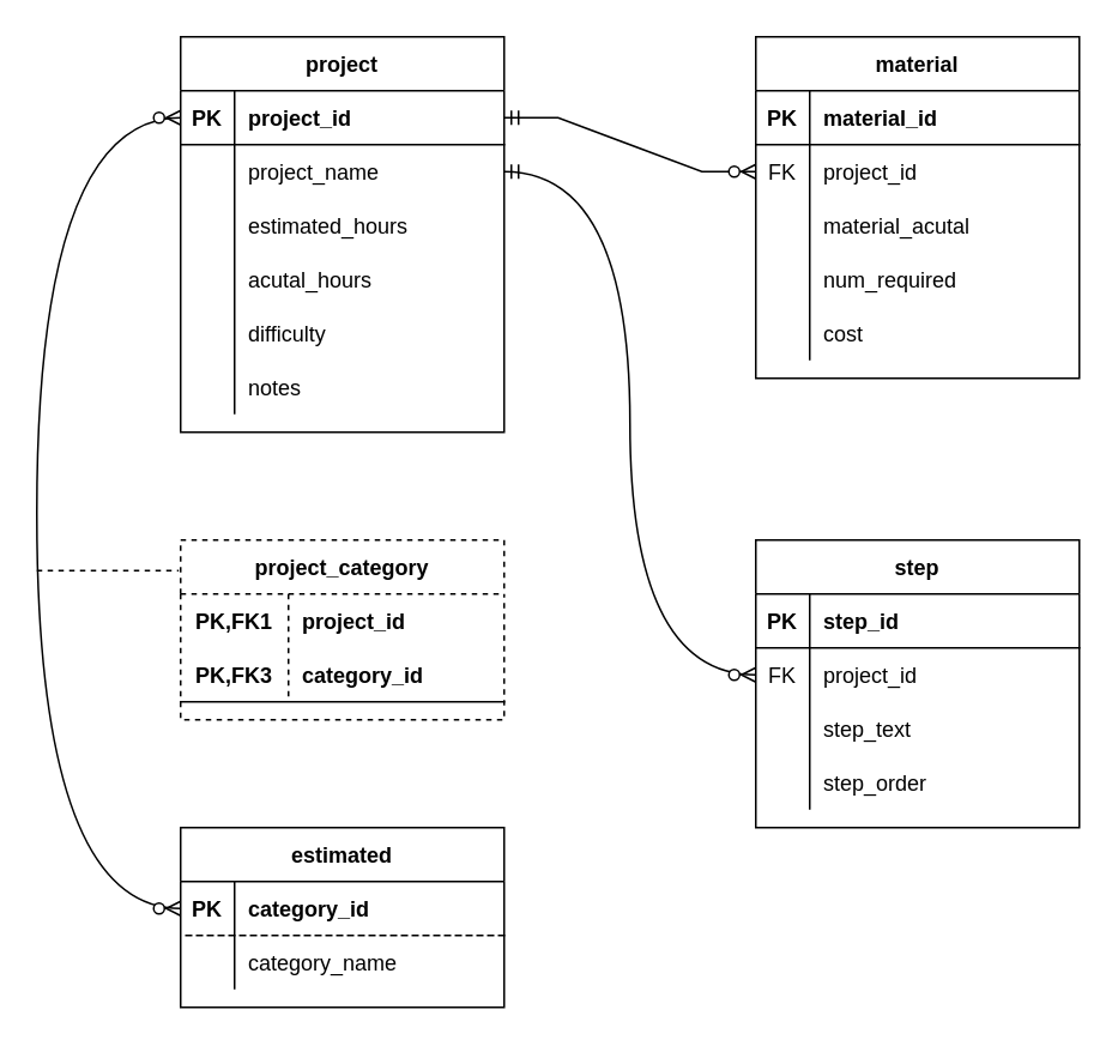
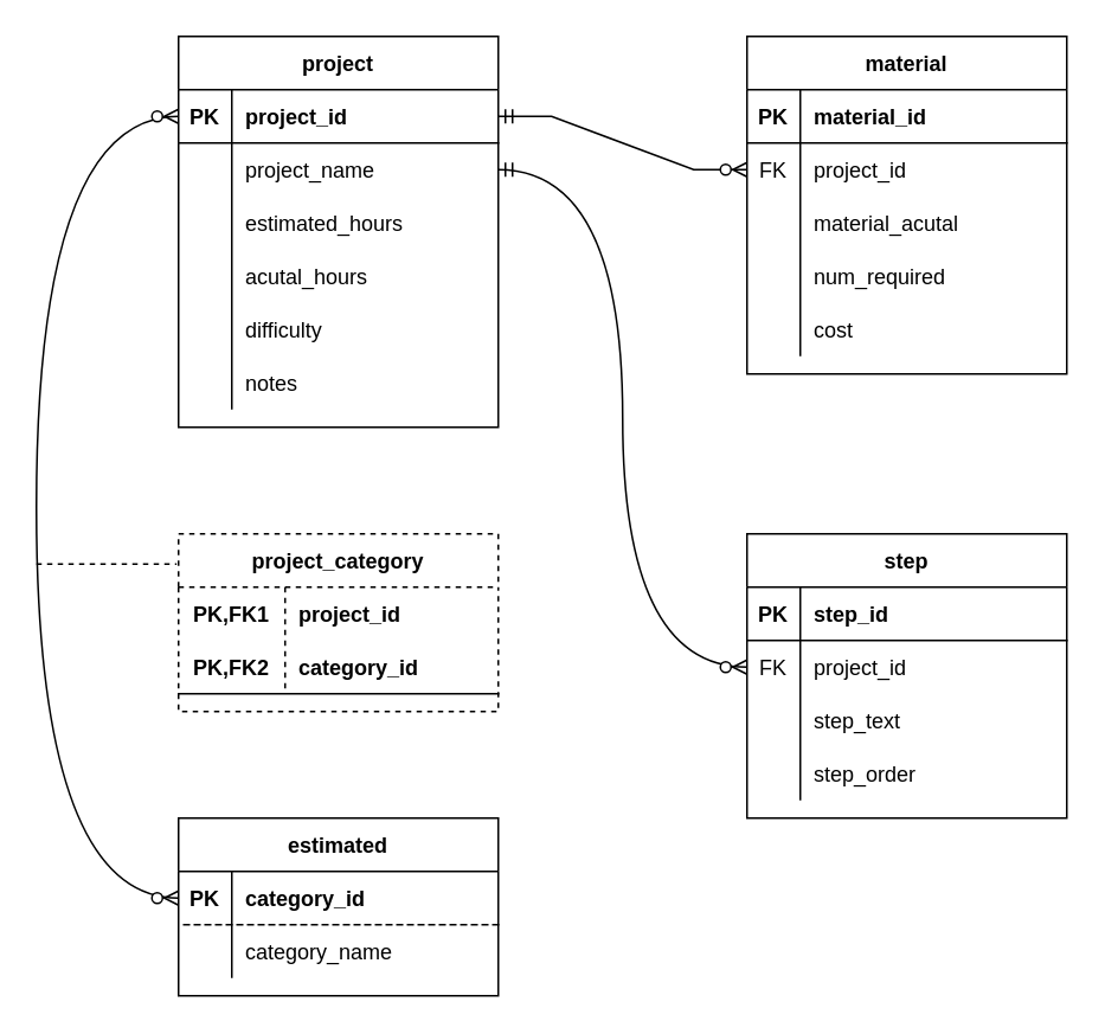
- <mxCell id="42" value="PK,FK3" style="shape=partialRectangle;connectable=0;fillColor=none;top=0;left=0;bottom=0;right=0;fontStyle=1;overflow=hidden;" vertex="1" parent="41"><mxGeometry width="60" height="30" as="geometry"><mxRectangle width="60" height="30" as="alternateBounds" /></mxGeometry></mxCell>
+ <mxCell id="42" value="PK,FK2" style="shape=partialRectangle;connectable=0;fillColor=none;top=0;left=0;bottom=0;right=0;fontStyle=1;overflow=hidden;" vertex="1" parent="41"><mxGeometry width="60" height="30" as="geometry"><mxRectangle width="60" height="30" as="alternateBounds" /></mxGeometry></mxCell>
